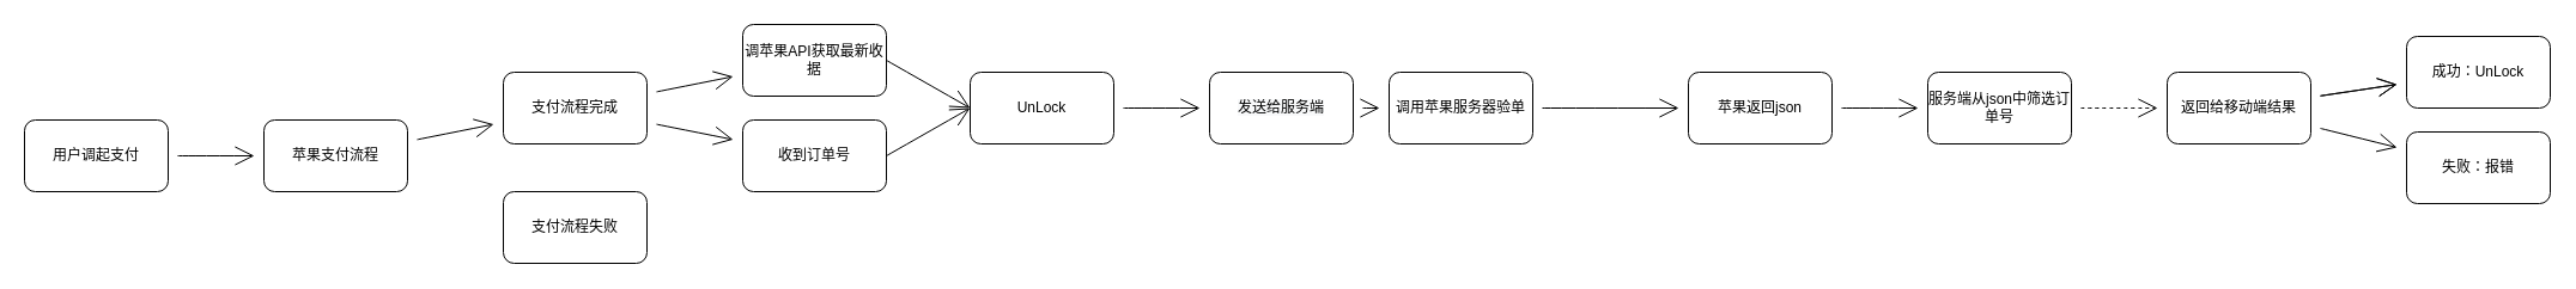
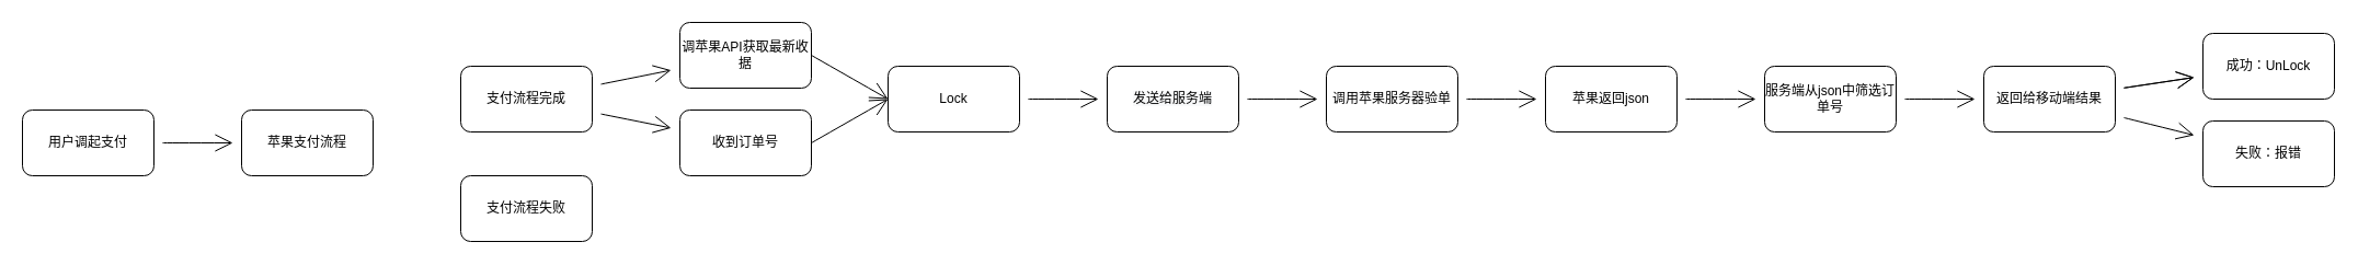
- <mxCell id="15" value="UnLock" style="whiteSpace=wrap;html=1;rounded=1;hachureGap=4;" vertex="1" parent="1"><mxGeometry x="810" y="60" width="120" height="60" as="geometry" /></mxCell>
+ <mxCell id="15" value="Lock" style="whiteSpace=wrap;html=1;rounded=1;hachureGap=4;" vertex="1" parent="1"><mxGeometry x="810" y="60" width="120" height="60" as="geometry" /></mxCell>
- <mxCell id="19" value="调用苹果服务器验单" style="whiteSpace=wrap;html=1;rounded=1;hachureGap=4;" vertex="1" parent="1"><mxGeometry x="1160" y="60" width="120" height="60" as="geometry" /></mxCell>
+ <mxCell id="19" value="调用苹果服务器验单" style="whiteSpace=wrap;html=1;rounded=1;hachureGap=4;" vertex="1" parent="1"><mxGeometry x="1210" y="60" width="120" height="60" as="geometry" /></mxCell>
- <mxCell id="22" value="" style="edgeStyle=none;curved=1;rounded=0;orthogonalLoop=1;jettySize=auto;html=1;endArrow=open;startSize=14;endSize=14;sourcePerimeterSpacing=8;targetPerimeterSpacing=8;dashed=1;" edge="1" parent="1" source="23" target="27"><mxGeometry relative="1" as="geometry" /></mxCell>
+ <mxCell id="22" value="" style="edgeStyle=none;curved=1;rounded=0;orthogonalLoop=1;jettySize=auto;html=1;endArrow=open;startSize=14;endSize=14;sourcePerimeterSpacing=8;targetPerimeterSpacing=8;" edge="1" parent="1" source="23" target="27"><mxGeometry relative="1" as="geometry" /></mxCell>
- <mxCell id="4" value="" style="edgeStyle=none;curved=1;rounded=0;orthogonalLoop=1;jettySize=auto;html=1;endArrow=open;startSize=14;endSize=14;sourcePerimeterSpacing=8;targetPerimeterSpacing=8;" edge="1" parent="1" source="5" target="8"><mxGeometry relative="1" as="geometry" /></mxCell>
